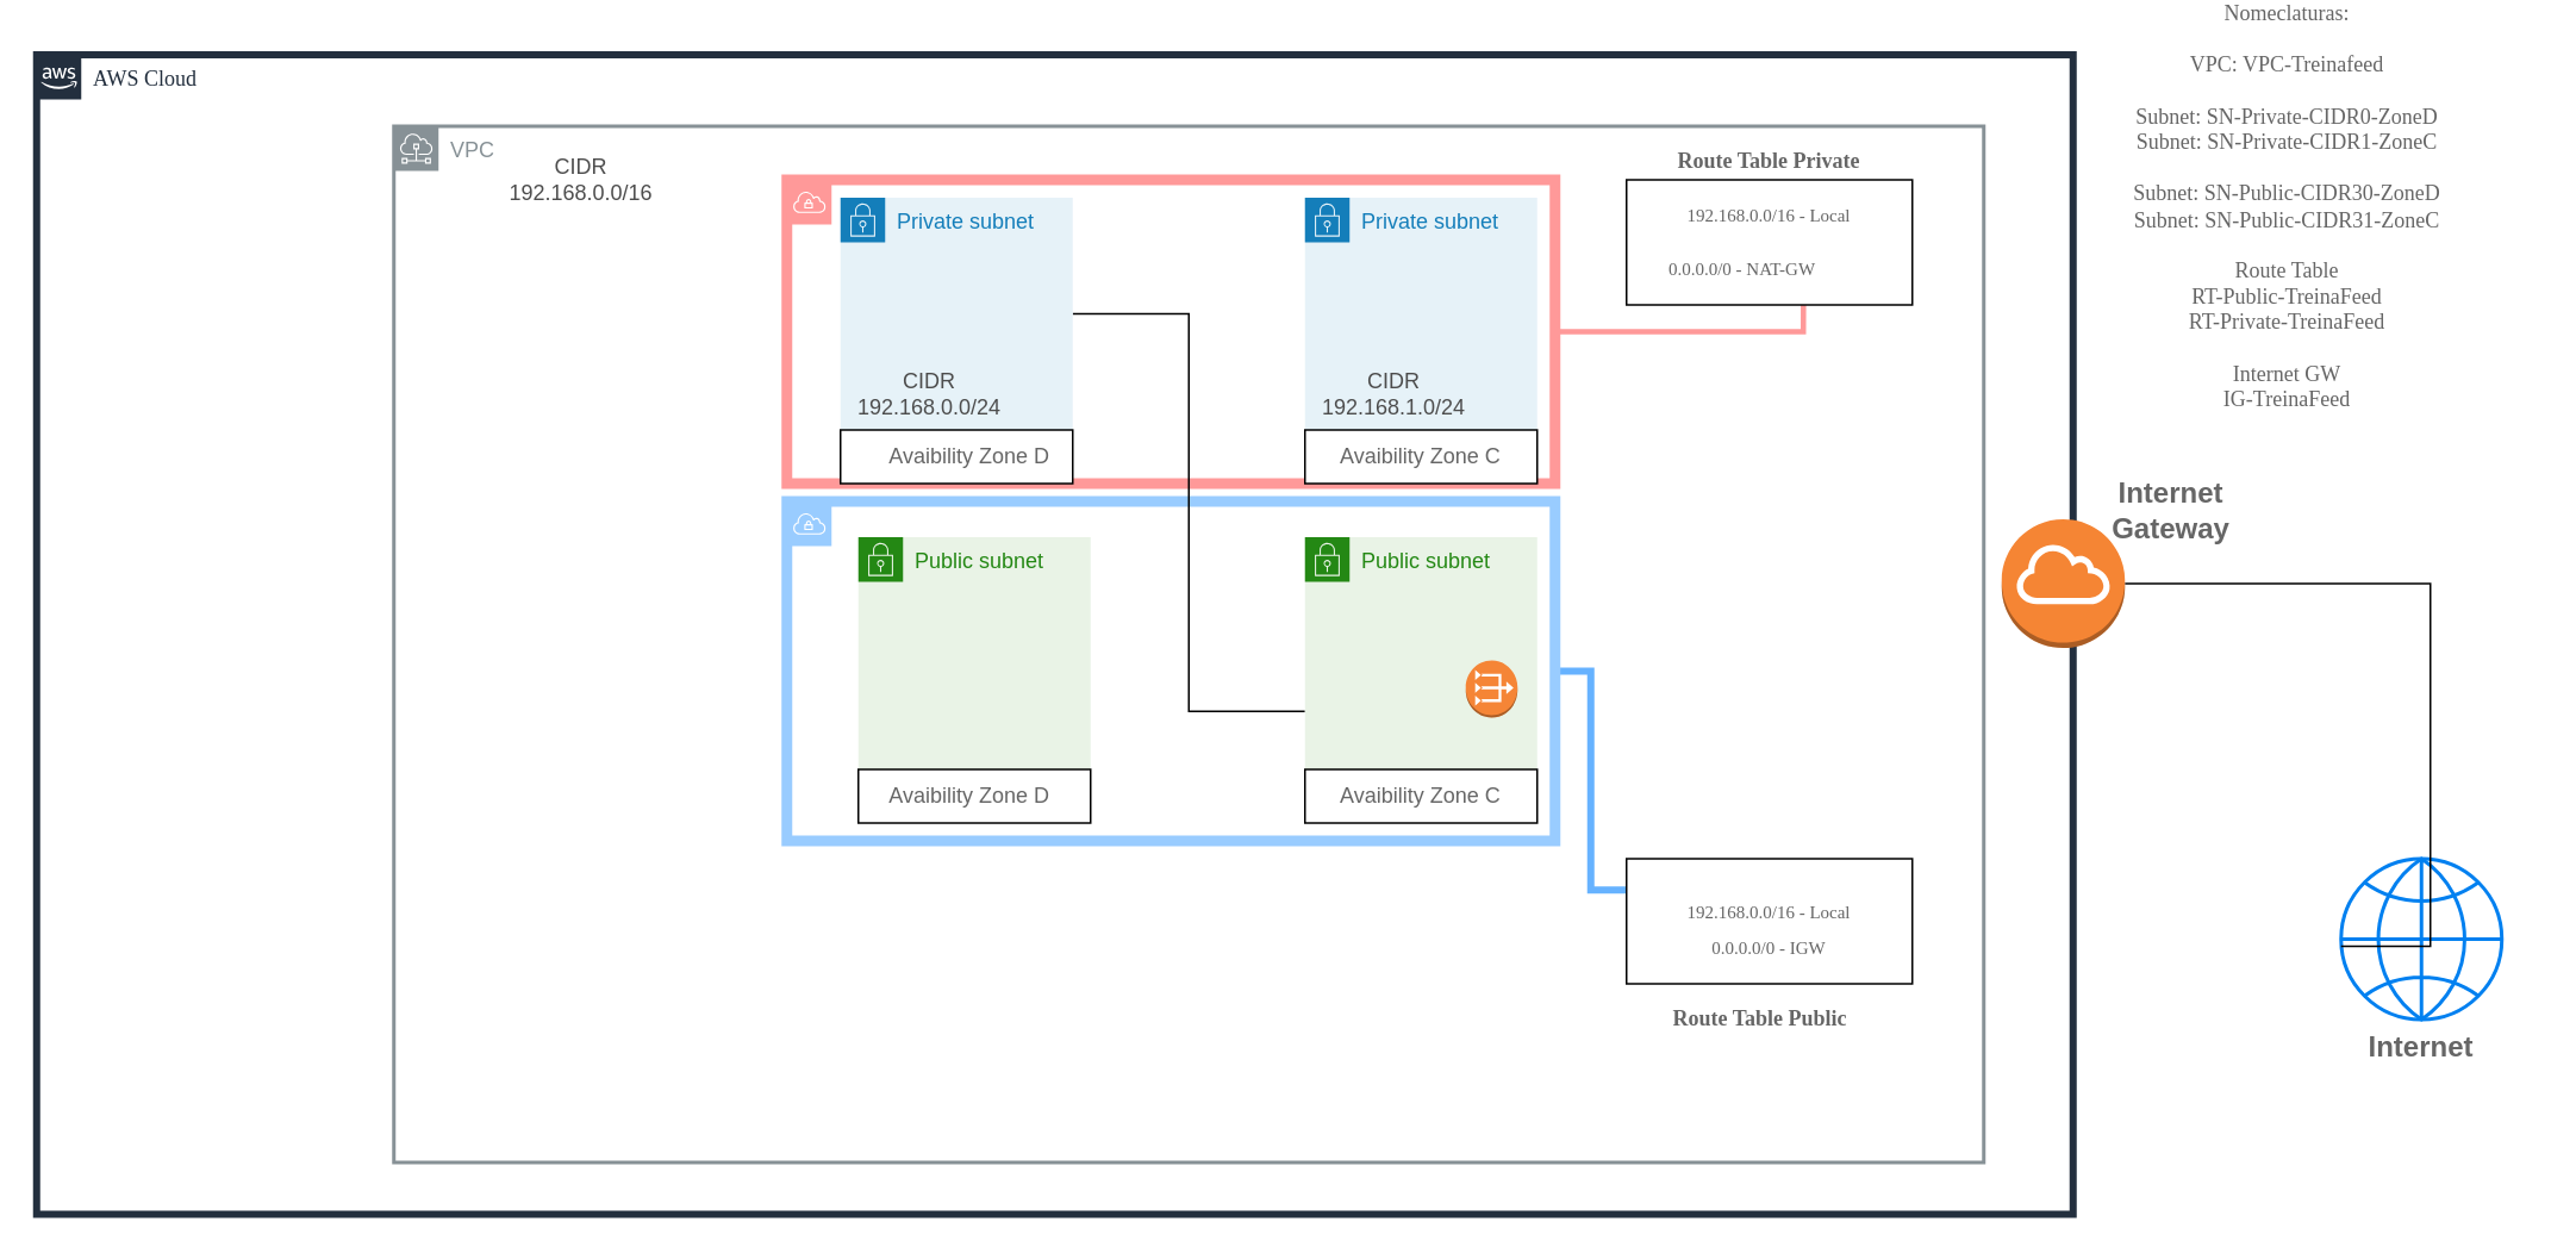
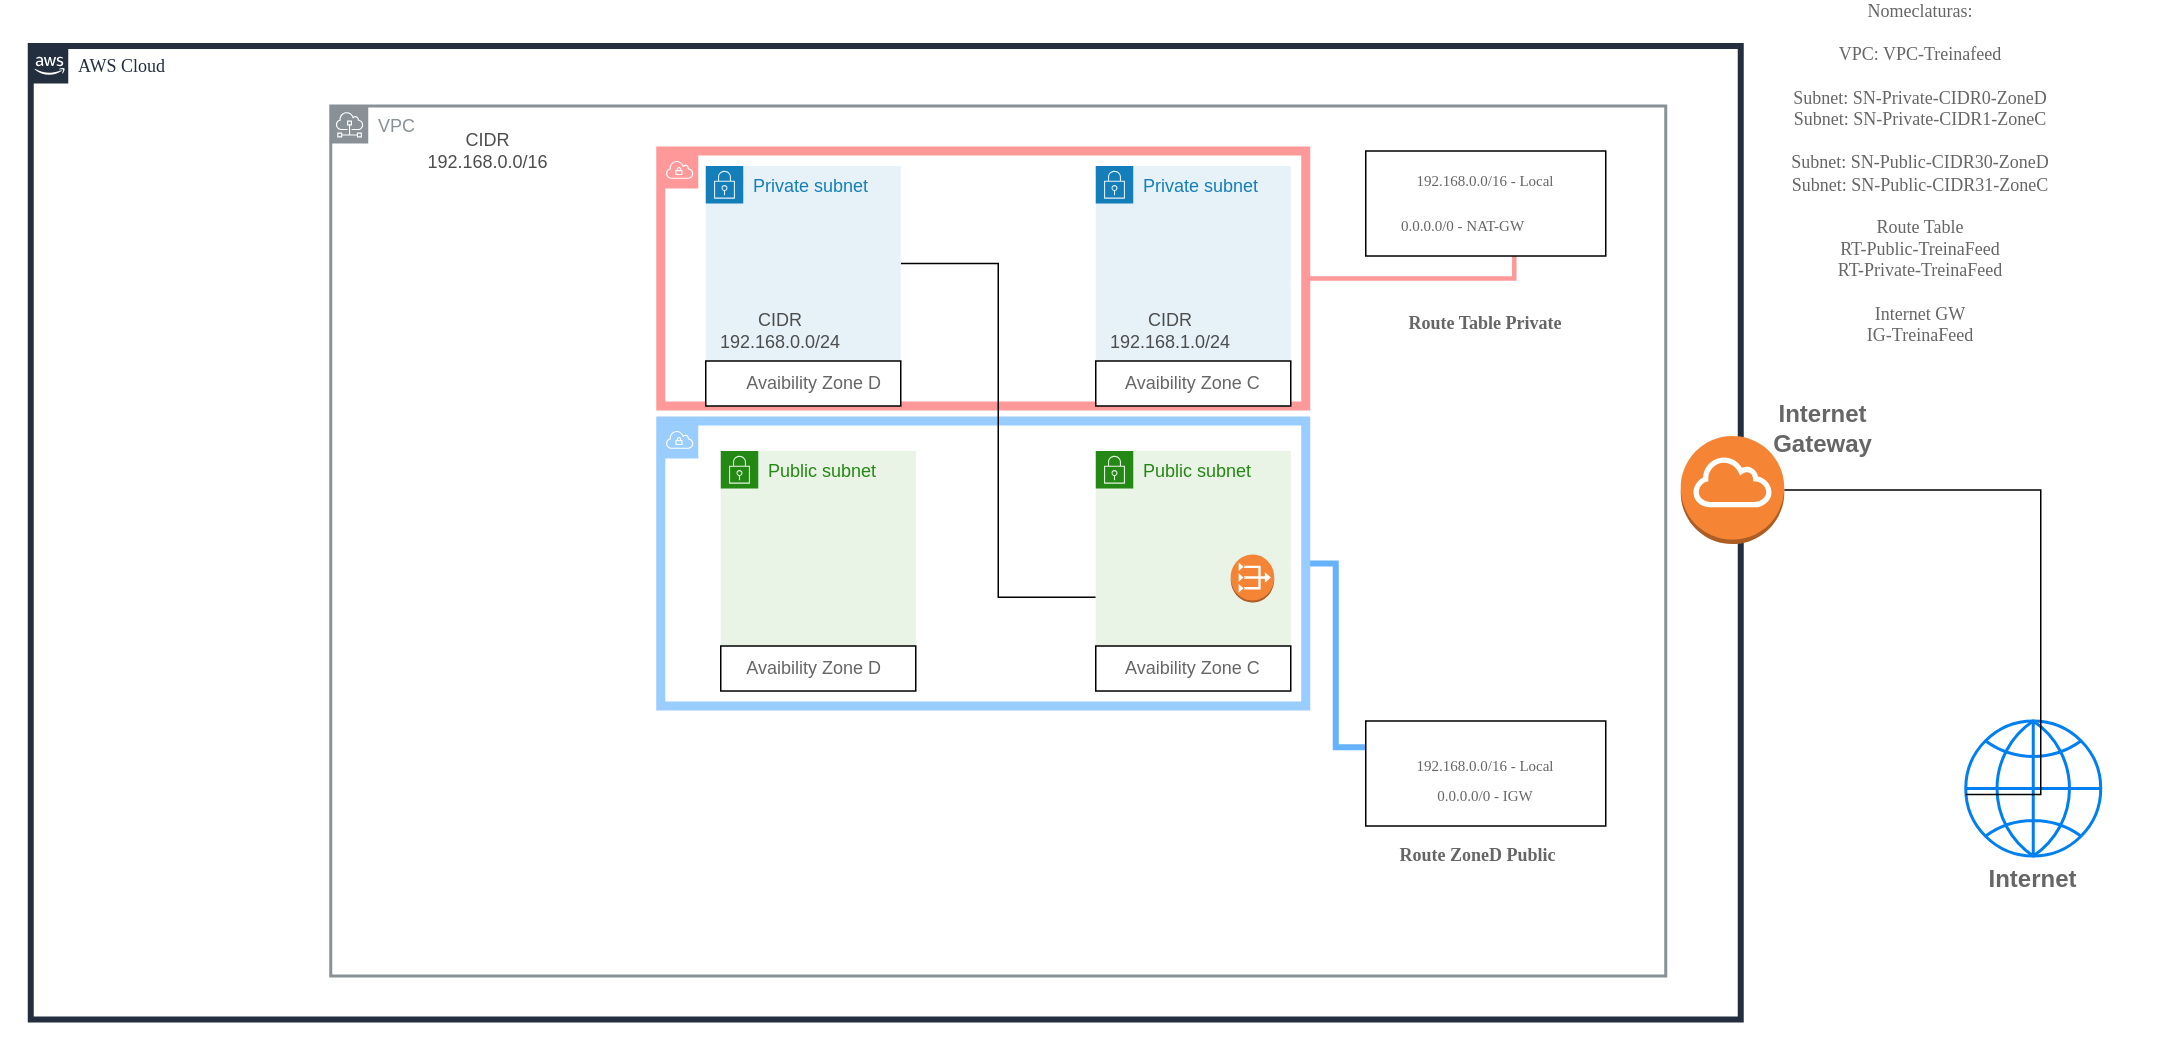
- <mxCell id="28" value="Route Table Private" style="text;html=1;strokeColor=none;fillColor=none;align=center;verticalAlign=middle;whiteSpace=wrap;rounded=0;fontFamily=Verdana;fontSize=12;fontColor=#666666;fontStyle=1" vertex="1" parent="1"><mxGeometry x="915" y="70" width="150" height="20" as="geometry" /></mxCell>
+ <mxCell id="28" value="Route Table Private" style="text;html=1;strokeColor=none;fillColor=none;align=center;verticalAlign=middle;whiteSpace=wrap;rounded=0;fontFamily=Verdana;fontSize=12;fontColor=#666666;fontStyle=1" vertex="1" parent="1"><mxGeometry x="915" y="195" width="150" height="20" as="geometry" /></mxCell>
- <mxCell id="27" value="Route Table Public" style="text;html=1;strokeColor=none;fillColor=none;align=center;verticalAlign=middle;whiteSpace=wrap;rounded=0;fontFamily=Verdana;fontSize=12;fontColor=#666666;fontStyle=1" vertex="1" parent="1"><mxGeometry x="910" y="550" width="150" height="20" as="geometry" /></mxCell>
+ <mxCell id="27" value="Route ZoneD Public" style="text;html=1;strokeColor=none;fillColor=none;align=center;verticalAlign=middle;whiteSpace=wrap;rounded=0;fontFamily=Verdana;fontSize=12;fontColor=#666666;fontStyle=1" vertex="1" parent="1"><mxGeometry x="910" y="550" width="150" height="20" as="geometry" /></mxCell>
